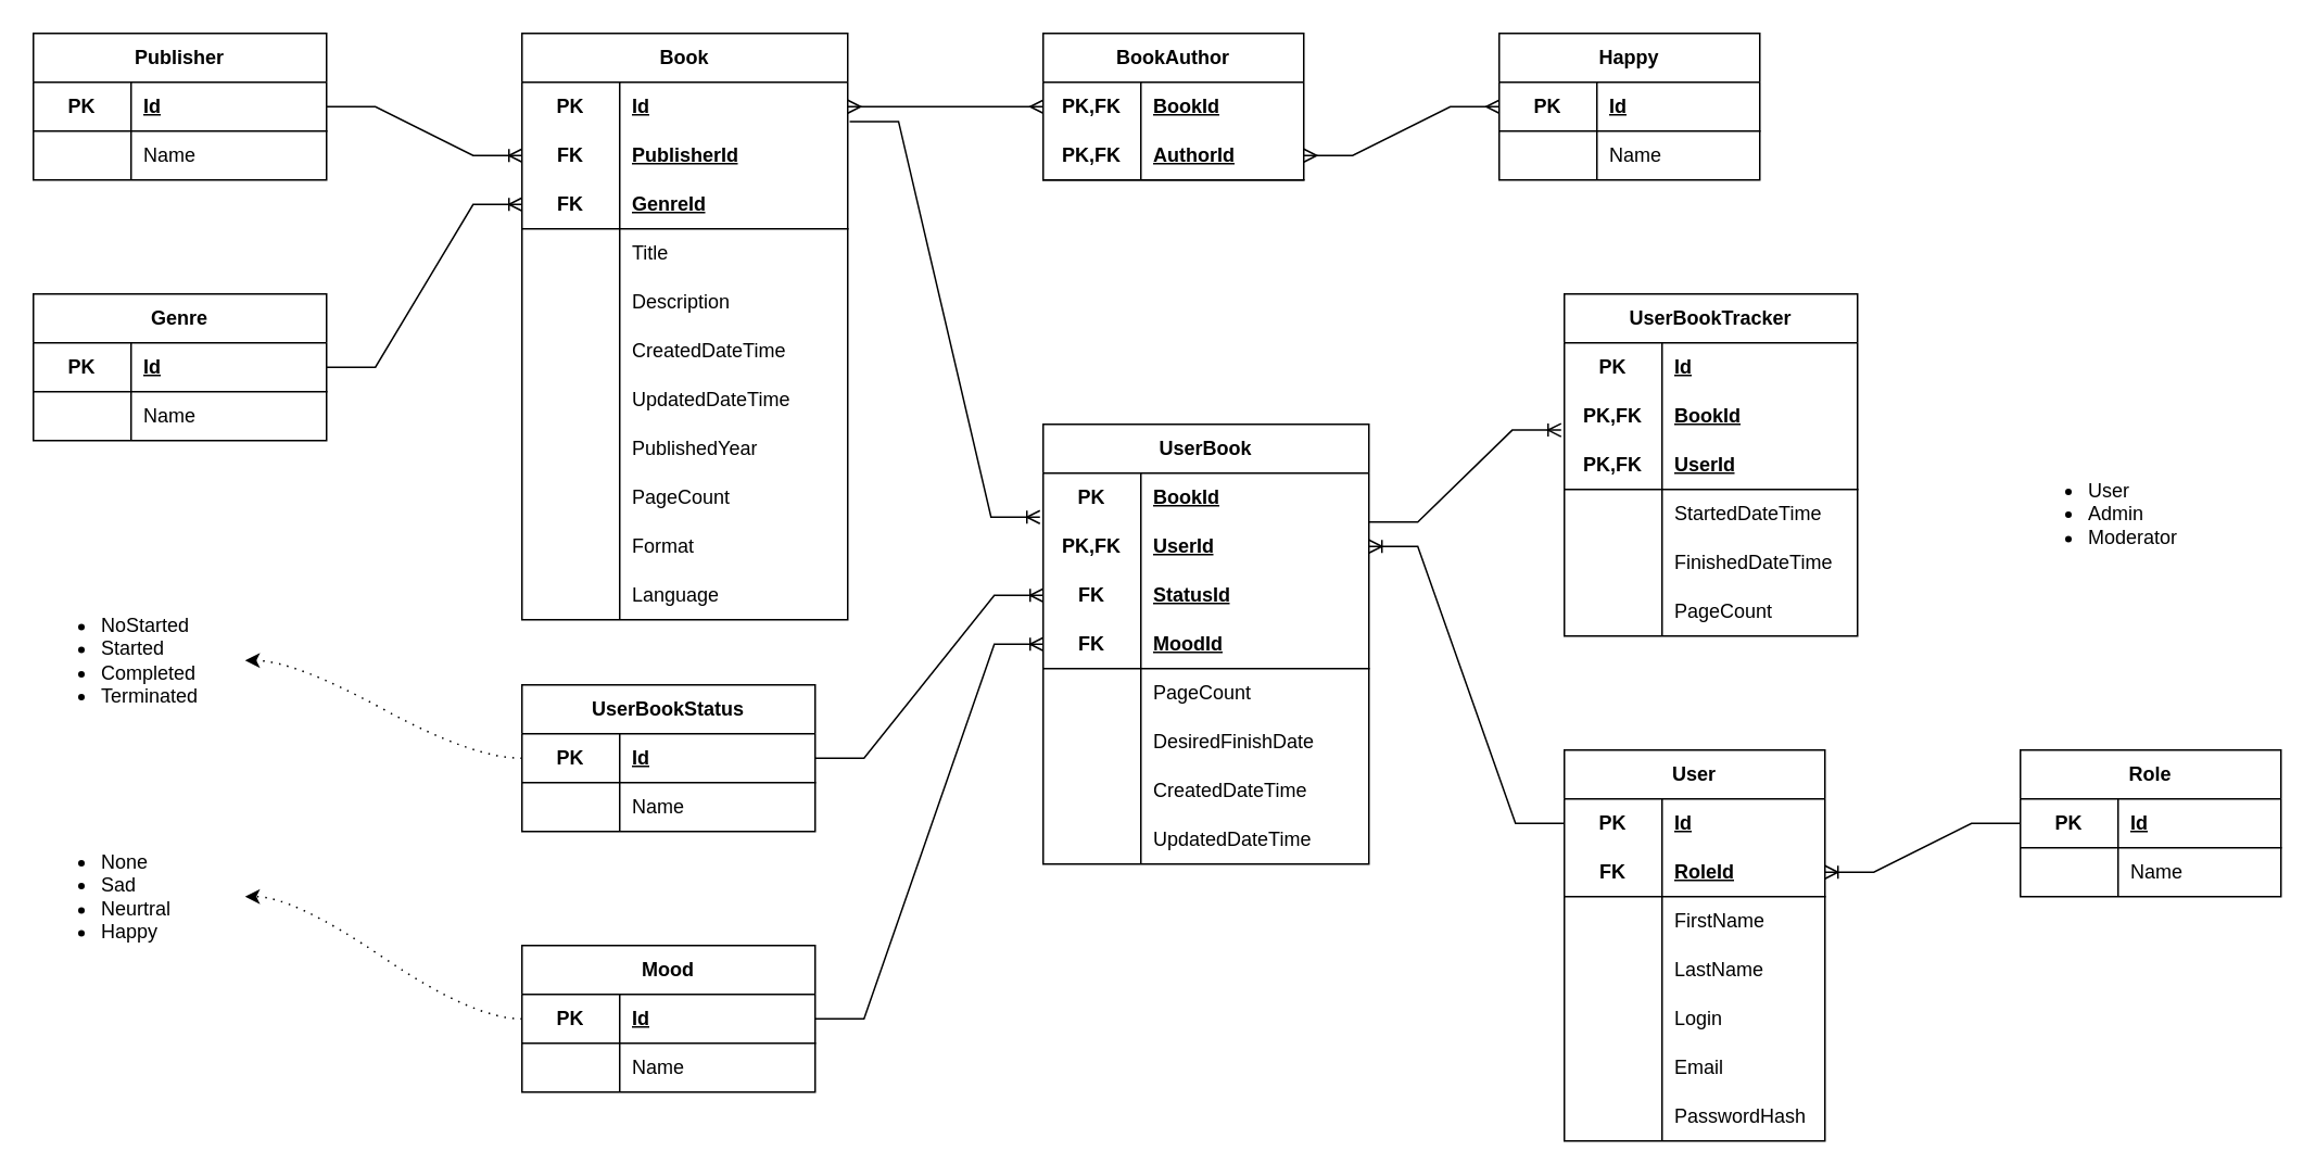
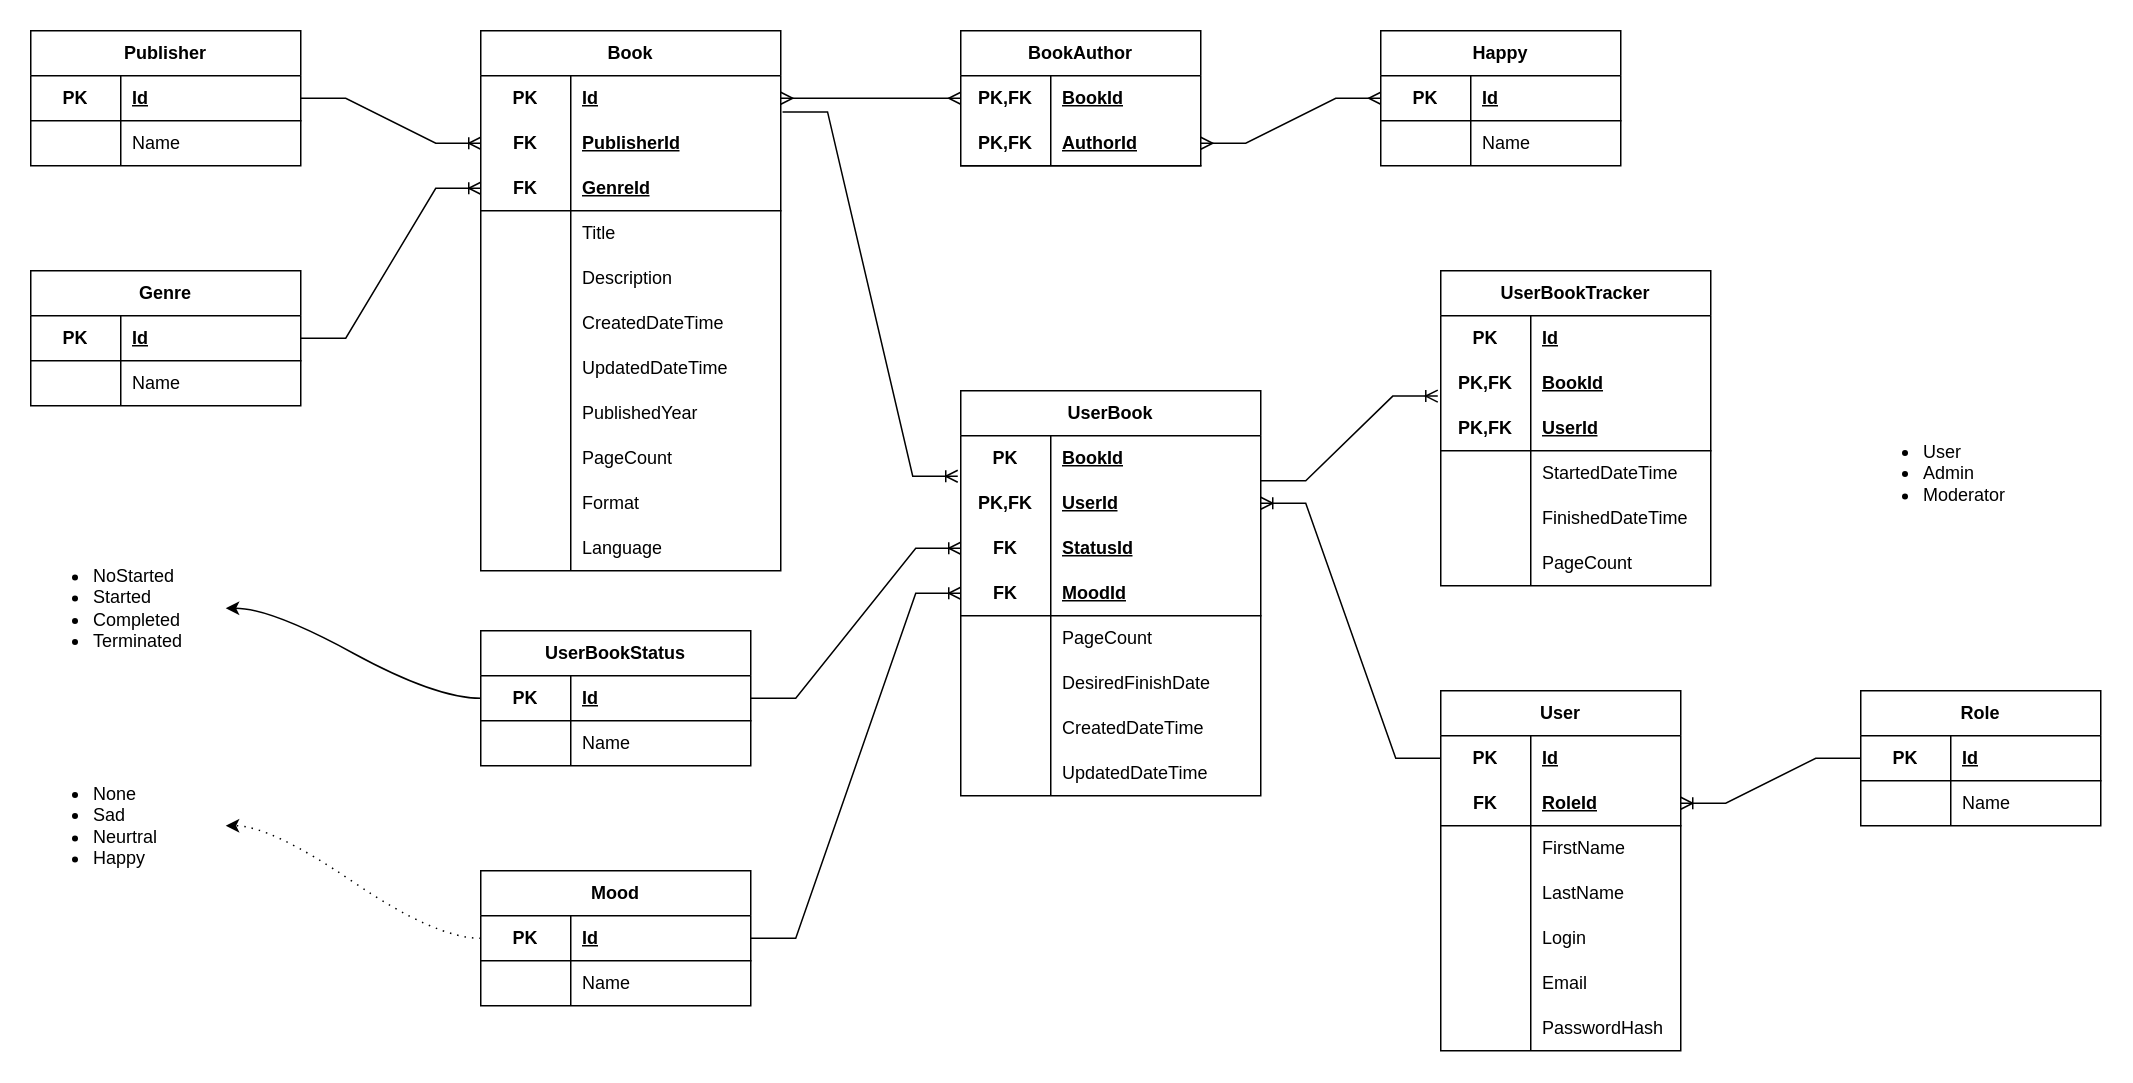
- <mxCell id="118" style="edgeStyle=entityRelationEdgeStyle;orthogonalLoop=1;jettySize=auto;html=1;dashed=1;dashPattern=1 4;curved=1;" parent="1" source="119" target="165" edge="1"><mxGeometry relative="1" as="geometry" /></mxCell>
+ <mxCell id="118" style="edgeStyle=entityRelationEdgeStyle;orthogonalLoop=1;jettySize=auto;html=1;dashed=0;dashPattern=1 4;curved=1;" parent="1" source="119" target="165" edge="1"><mxGeometry relative="1" as="geometry" /></mxCell>
